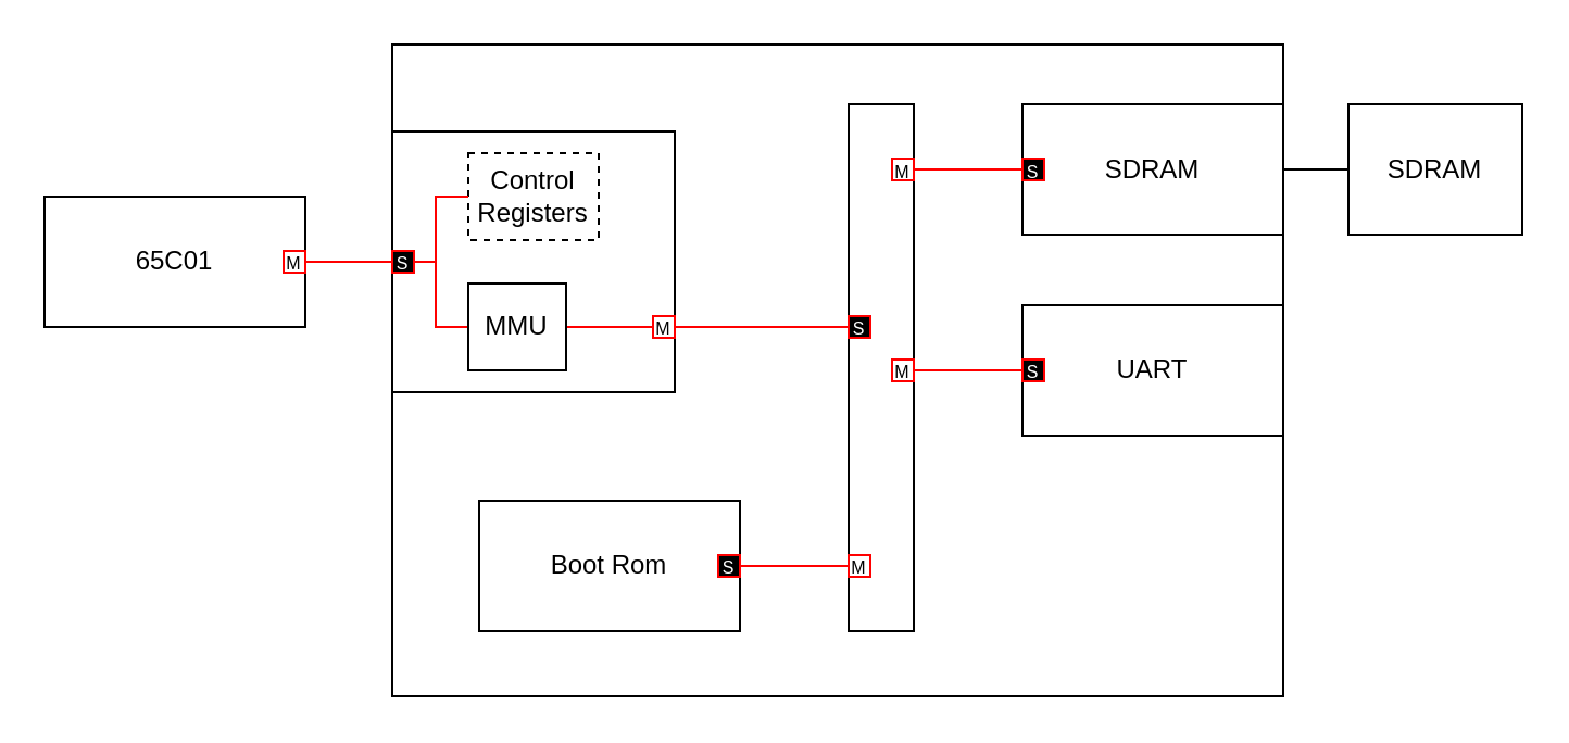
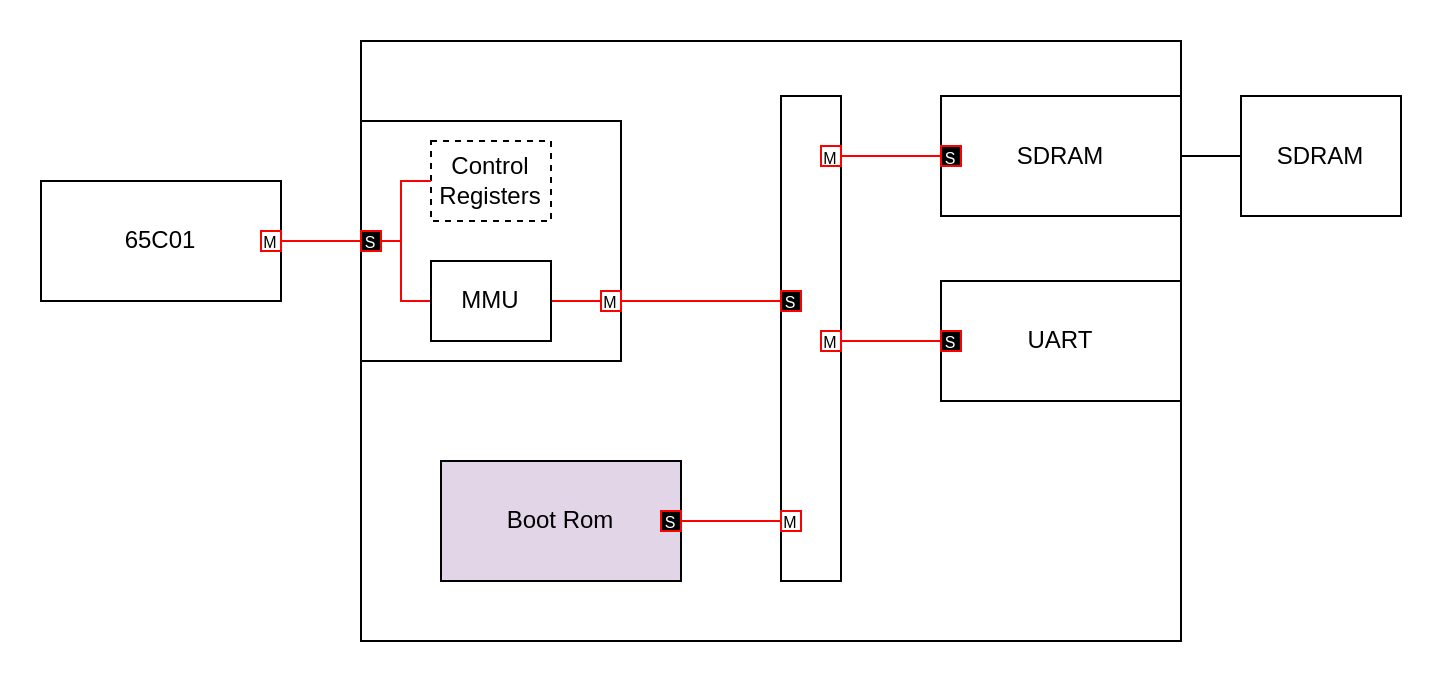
- <mxCell id="12" value="MMU" style="rounded=0;whiteSpace=wrap;html=1;" vertex="1" parent="1"><mxGeometry x="215" y="130" width="45" height="40" as="geometry" /></mxCell>
+ <mxCell id="12" value="MMU" style="rounded=0;whiteSpace=wrap;html=1;" vertex="1" parent="1"><mxGeometry x="215" y="130" width="60" height="40" as="geometry" /></mxCell>
- <mxCell id="13" value="Boot Rom" style="rounded=0;whiteSpace=wrap;html=1;" vertex="1" parent="1"><mxGeometry x="220" y="230" width="120" height="60" as="geometry" /></mxCell>
+ <mxCell id="13" value="Boot Rom" style="rounded=0;whiteSpace=wrap;html=1;fillColor=#e1d5e7;" vertex="1" parent="1"><mxGeometry x="220" y="230" width="120" height="60" as="geometry" /></mxCell>
